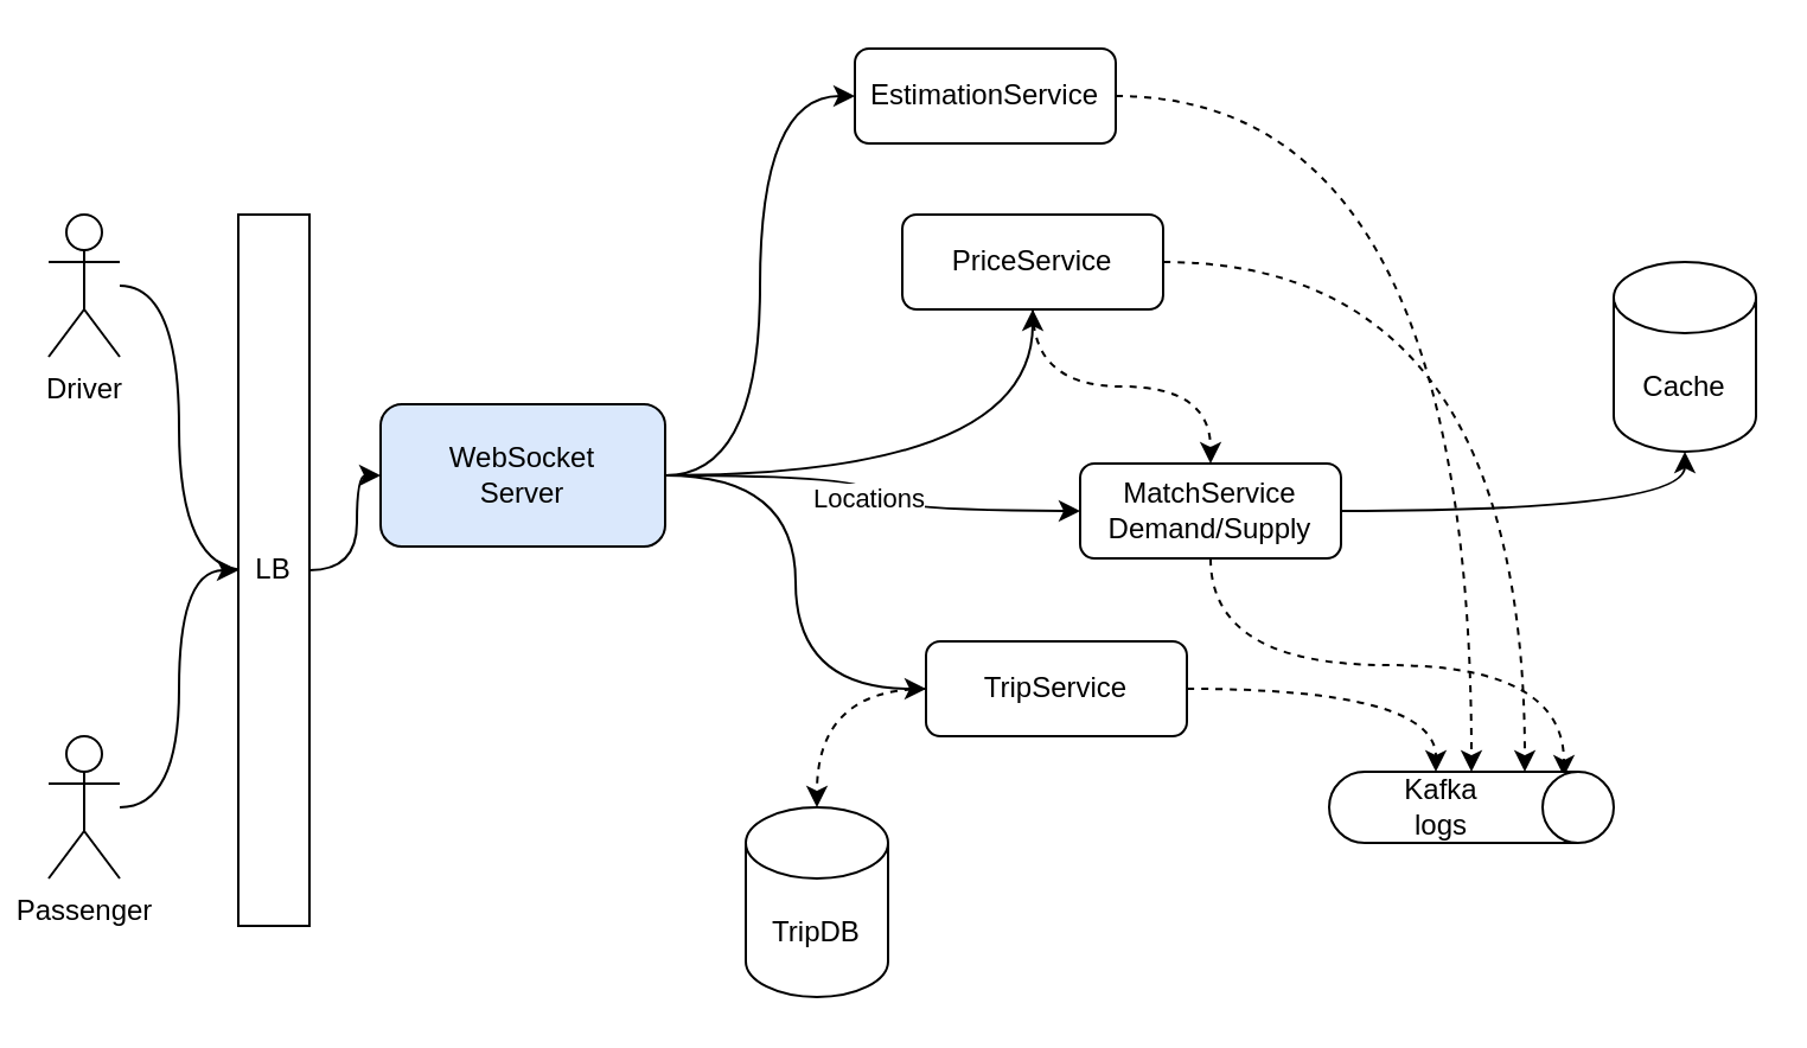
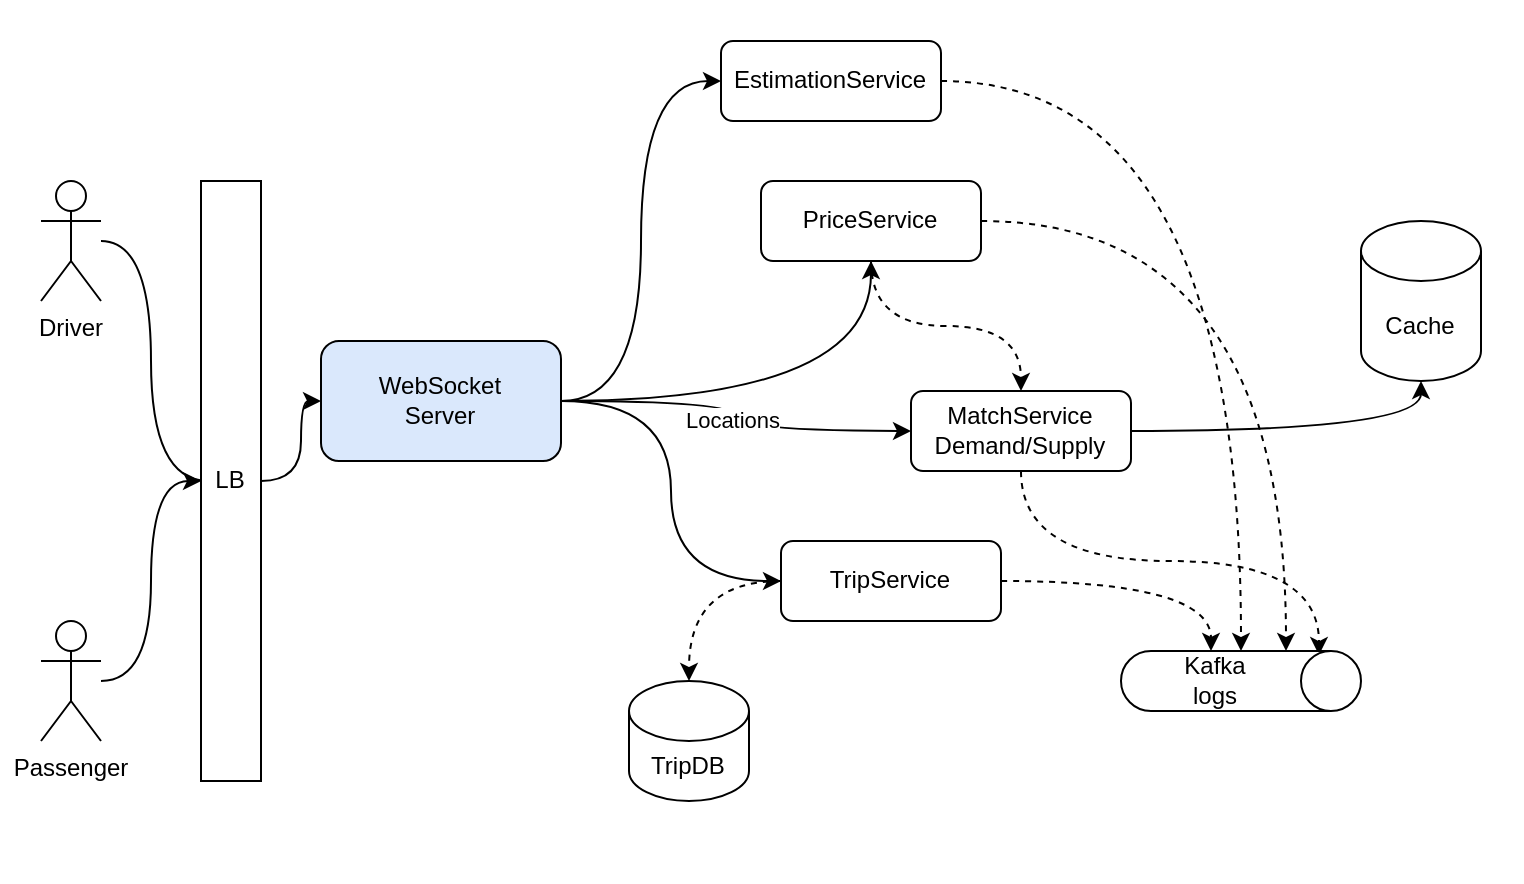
- <mxCell id="24" value="TripDB" style="shape=cylinder3;whiteSpace=wrap;html=1;boundedLbl=1;backgroundOutline=1;size=15;" vertex="1" parent="1"><mxGeometry x="314" y="340" width="60" height="80" as="geometry" /></mxCell>
+ <mxCell id="24" value="TripDB" style="shape=cylinder3;whiteSpace=wrap;html=1;boundedLbl=1;backgroundOutline=1;size=15;" vertex="1" parent="1"><mxGeometry x="314" y="340" width="60" height="60" as="geometry" /></mxCell>
